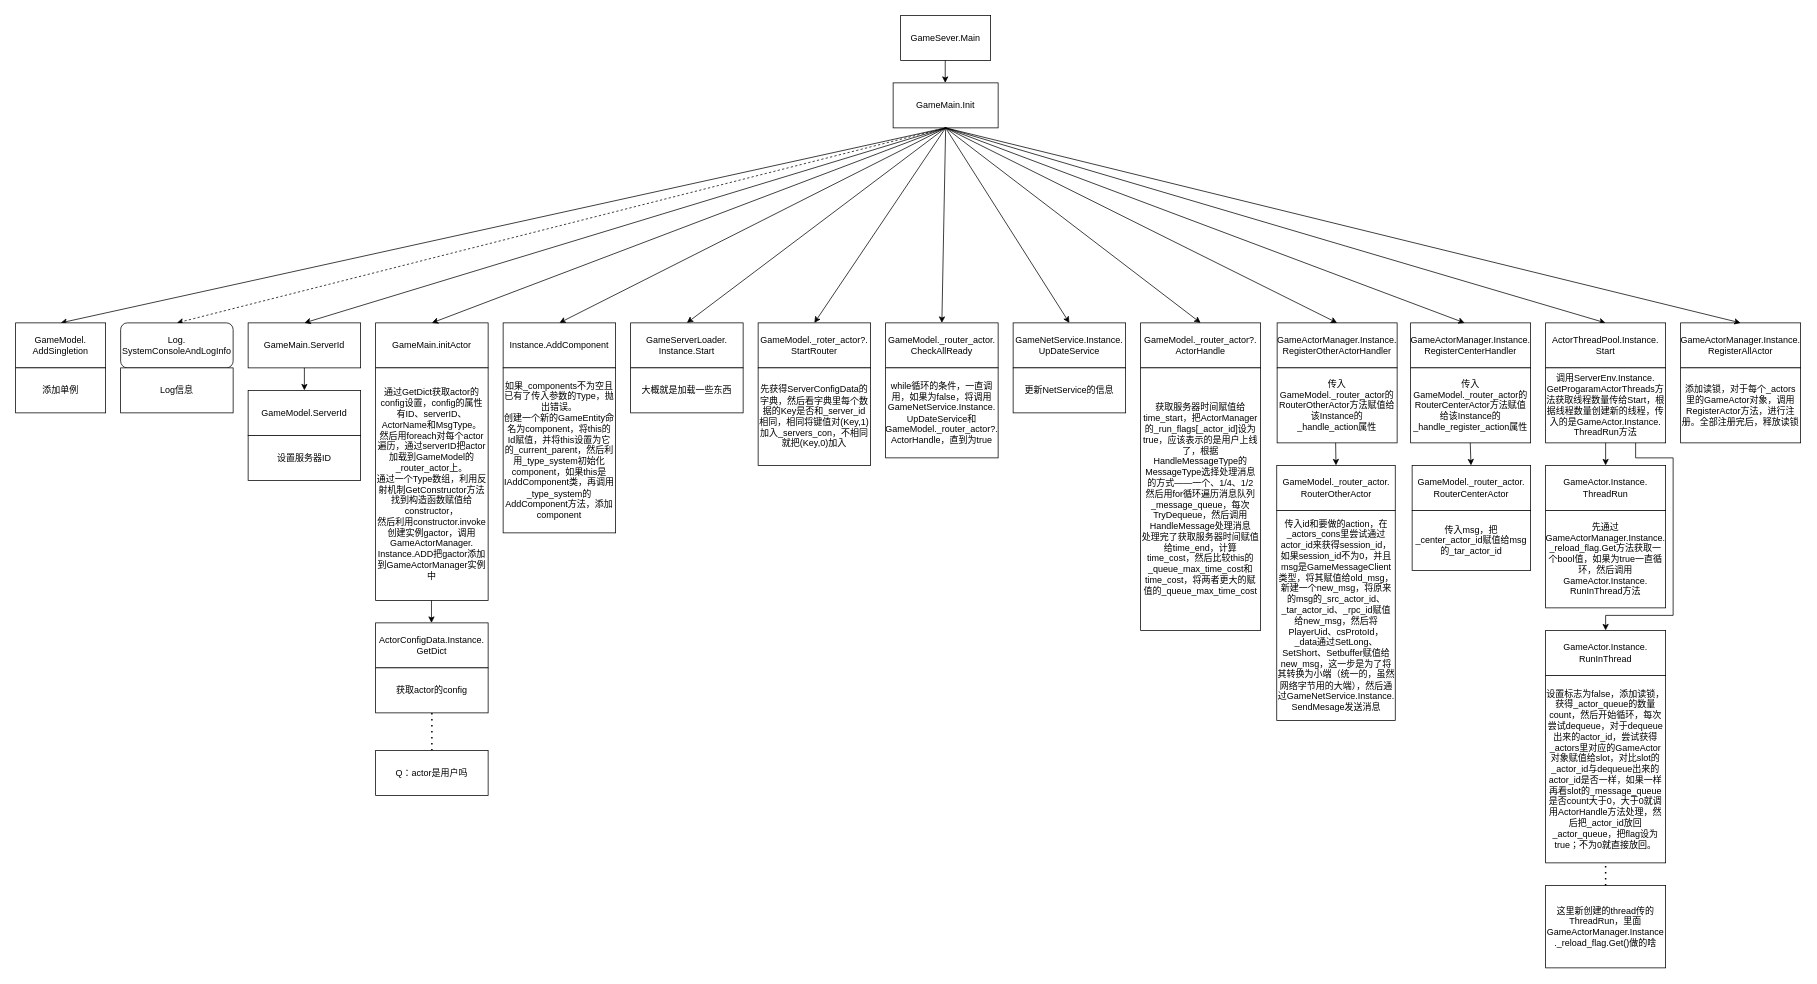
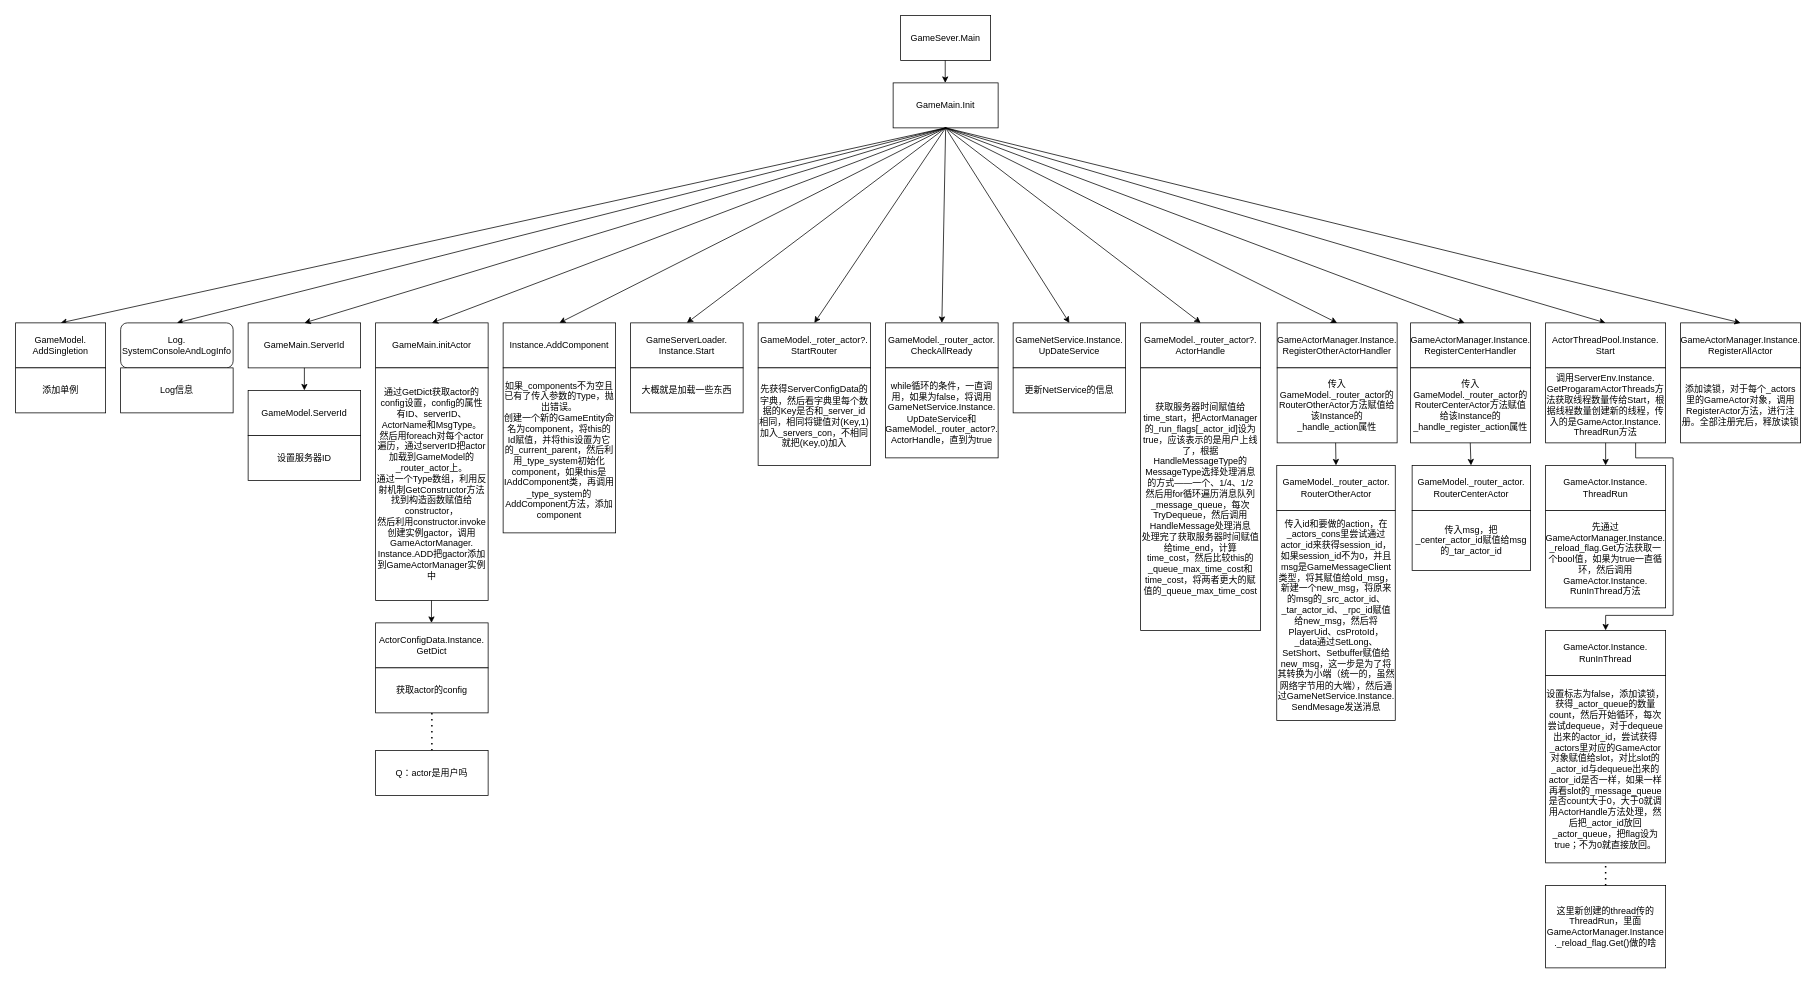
- <mxCell id="7" value="" style="endArrow=classic;html=1;rounded=0;exitX=0.5;exitY=1;exitDx=0;exitDy=0;entryX=0.5;entryY=0;entryDx=0;entryDy=0;dashed=1;" edge="1" parent="1" source="4" target="8"><mxGeometry width="50" height="50" relative="1" as="geometry"><mxPoint x="0" y="470" as="sourcePoint" /><mxPoint x="-140" y="420" as="targetPoint" /></mxGeometry></mxCell>
+ <mxCell id="7" value="" style="endArrow=classic;html=1;rounded=0;exitX=0.5;exitY=1;exitDx=0;exitDy=0;entryX=0.5;entryY=0;entryDx=0;entryDy=0;" edge="1" parent="1" source="4" target="8"><mxGeometry width="50" height="50" relative="1" as="geometry"><mxPoint x="0" y="470" as="sourcePoint" /><mxPoint x="-140" y="420" as="targetPoint" /></mxGeometry></mxCell>
